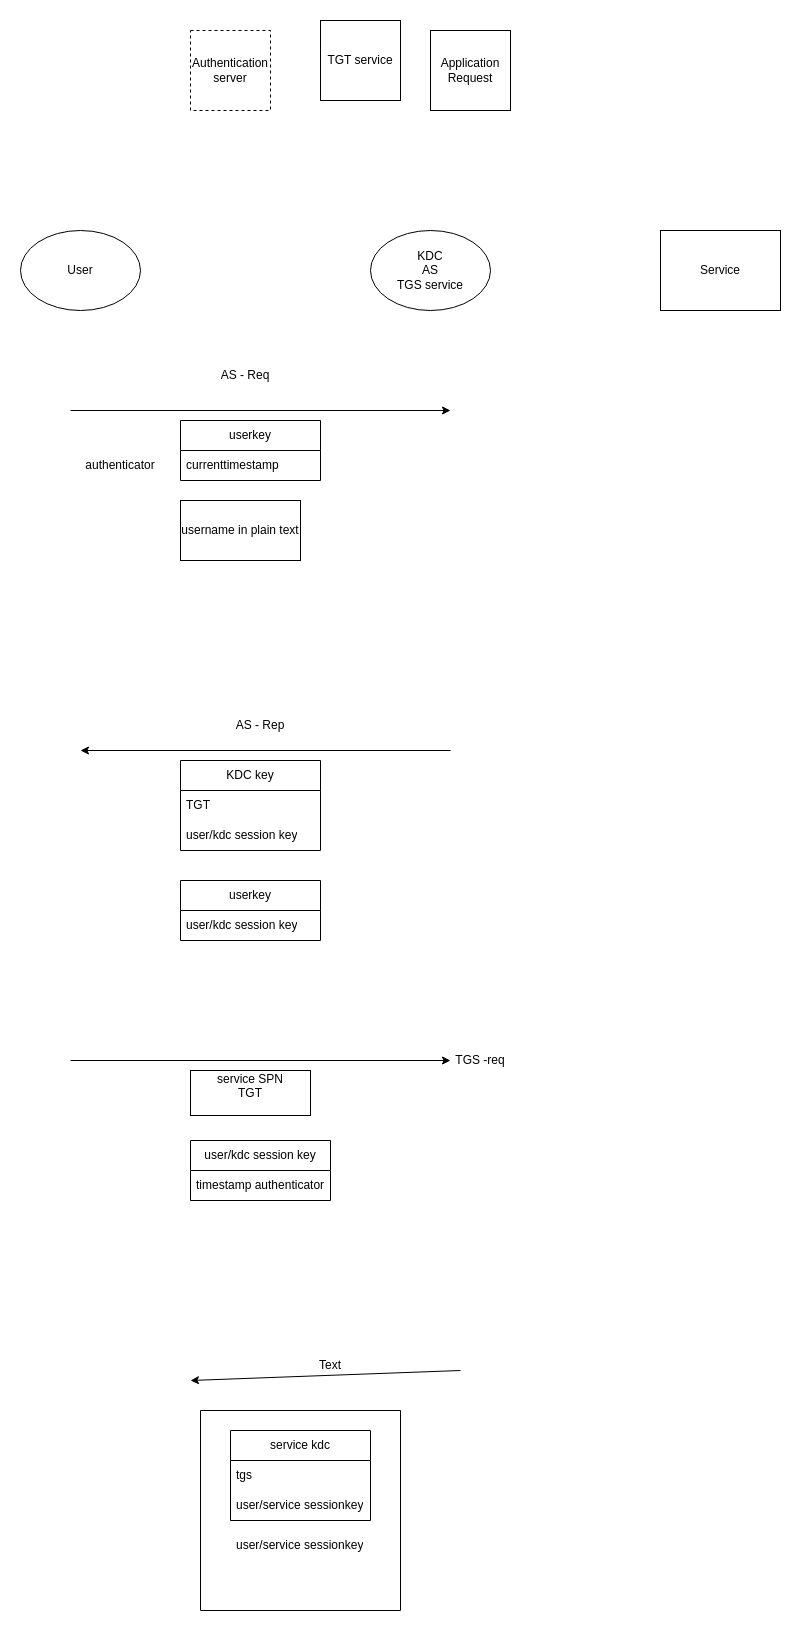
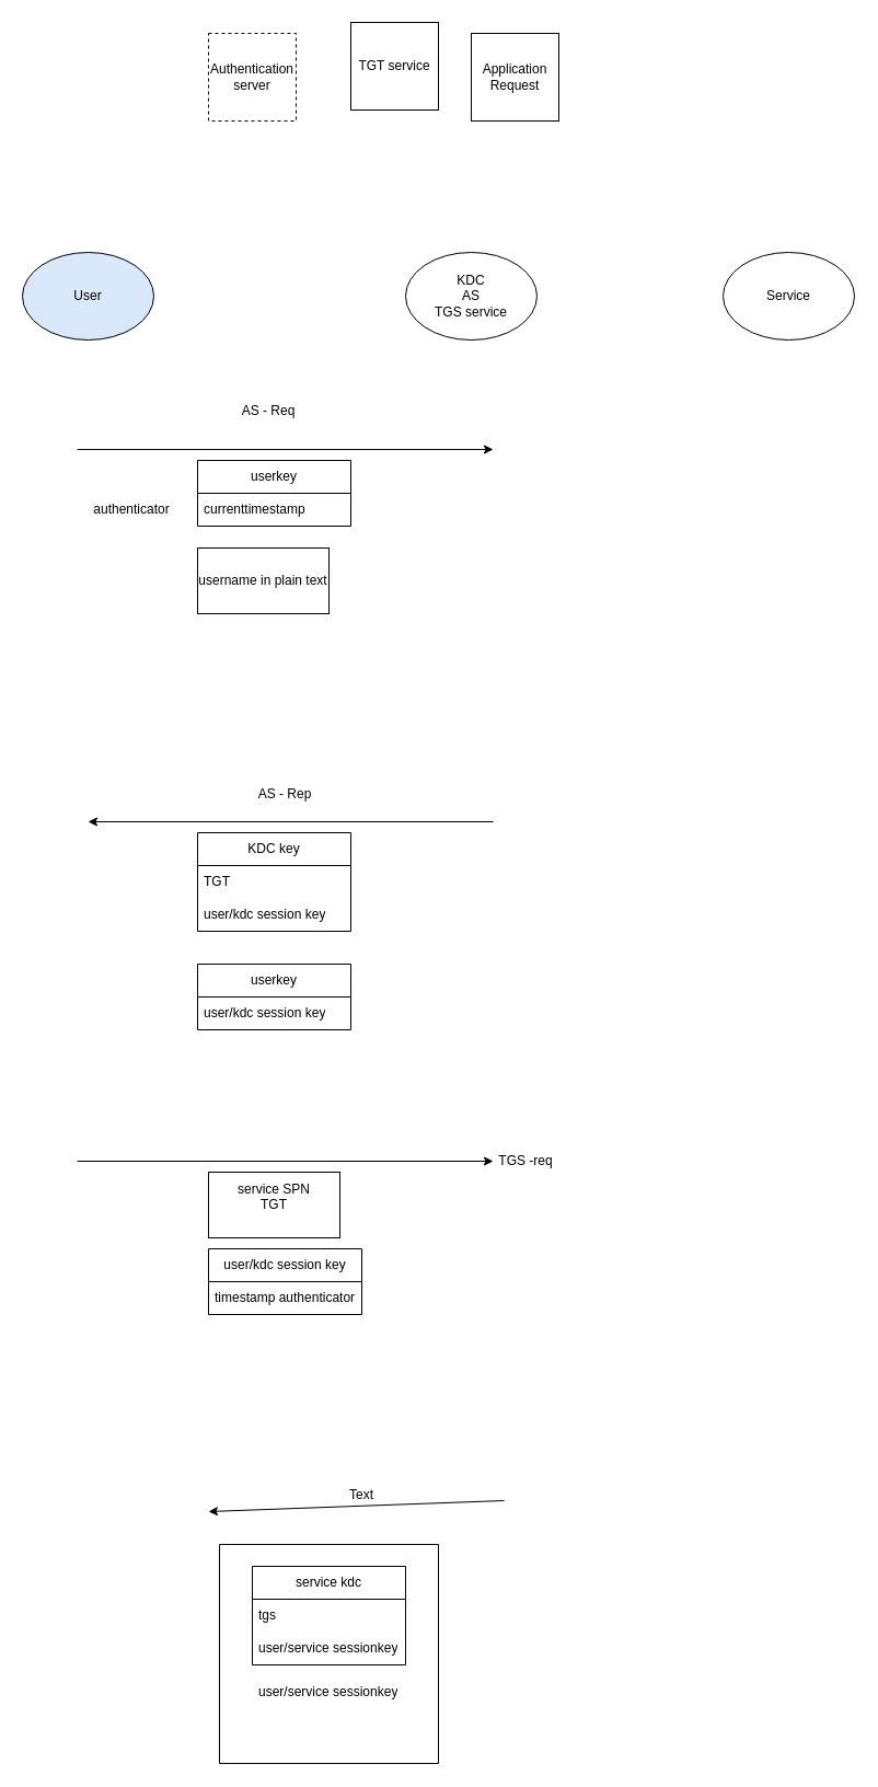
- <mxCell id="2" value="User" style="ellipse;whiteSpace=wrap;html=1;" vertex="1" parent="1"><mxGeometry x="20" y="230" width="120" height="80" as="geometry" /></mxCell>
+ <mxCell id="2" value="User" style="ellipse;whiteSpace=wrap;html=1;fillColor=#dae8fc;" vertex="1" parent="1"><mxGeometry x="20" y="230" width="120" height="80" as="geometry" /></mxCell>
- <mxCell id="4" value="Service" style="whiteSpace=wrap;html=1;rounded=0;" vertex="1" parent="1"><mxGeometry x="660" y="230" width="120" height="80" as="geometry" /></mxCell>
+ <mxCell id="4" value="Service" style="ellipse;whiteSpace=wrap;html=1;" vertex="1" parent="1"><mxGeometry x="660" y="230" width="120" height="80" as="geometry" /></mxCell>
- <mxCell id="23" value="service SPN&lt;div&gt;TGT&lt;/div&gt;&lt;div&gt;&lt;br&gt;&lt;/div&gt;" style="rounded=0;whiteSpace=wrap;html=1;" vertex="1" parent="1"><mxGeometry x="190" y="1070" width="120" height="45" as="geometry" /></mxCell>
+ <mxCell id="23" value="service SPN&lt;div&gt;TGT&lt;/div&gt;&lt;div&gt;&lt;br&gt;&lt;/div&gt;" style="rounded=0;whiteSpace=wrap;html=1;" vertex="1" parent="1"><mxGeometry x="190" y="1070" width="120" height="60" as="geometry" /></mxCell>
